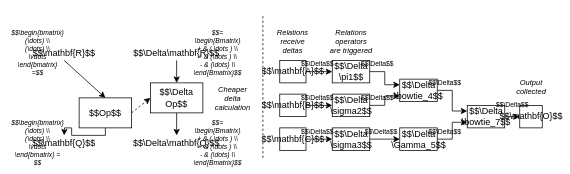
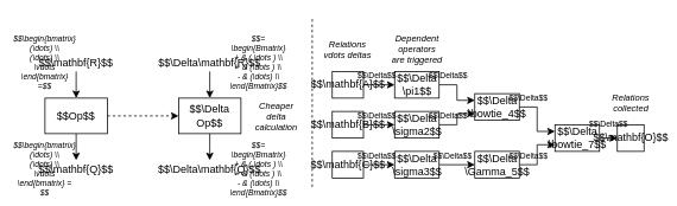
- <mxCell id="46" value="Relations receive deltas" style="text;html=1;strokeColor=none;fillColor=none;align=center;verticalAlign=middle;whiteSpace=wrap;rounded=0;fontSize=10;fontStyle=2" vertex="1" parent="1"><mxGeometry x="360" y="40" width="60" height="30" as="geometry" /></mxCell>
+ <mxCell id="46" value="Relations vdots deltas" style="text;html=1;strokeColor=none;fillColor=none;align=center;verticalAlign=middle;whiteSpace=wrap;rounded=0;fontSize=10;fontStyle=2" vertex="1" parent="1"><mxGeometry x="360" y="40" width="60" height="30" as="geometry" /></mxCell>
- <mxCell id="47" value="Relations operators are triggered" style="text;html=1;strokeColor=none;fillColor=none;align=center;verticalAlign=middle;whiteSpace=wrap;rounded=0;fontSize=10;fontStyle=2" vertex="1" parent="1"><mxGeometry x="437.5" y="40" width="60" height="30" as="geometry" /></mxCell>
+ <mxCell id="47" value="Dependent operators are triggered" style="text;html=1;strokeColor=none;fillColor=none;align=center;verticalAlign=middle;whiteSpace=wrap;rounded=0;fontSize=10;fontStyle=2" vertex="1" parent="1"><mxGeometry x="437.5" y="40" width="60" height="30" as="geometry" /></mxCell>
- <mxCell id="49" value="Output collected" style="text;html=1;strokeColor=none;fillColor=none;align=center;verticalAlign=middle;whiteSpace=wrap;rounded=0;fontSize=10;fontStyle=2" vertex="1" parent="1"><mxGeometry x="677.5" y="100" width="60" height="30" as="geometry" /></mxCell>
+ <mxCell id="49" value="Relations collected" style="text;html=1;strokeColor=none;fillColor=none;align=center;verticalAlign=middle;whiteSpace=wrap;rounded=0;fontSize=10;fontStyle=2" vertex="1" parent="1"><mxGeometry x="677.5" y="100" width="60" height="30" as="geometry" /></mxCell>
- <mxCell id="5" value="$$Op$$" style="rounded=0;whiteSpace=wrap;html=1;" vertex="1" parent="1"><mxGeometry x="105" y="130" width="70" height="40" as="geometry" /></mxCell>
+ <mxCell id="5" value="$$Op$$" style="rounded=0;whiteSpace=wrap;html=1;" vertex="1" parent="1"><mxGeometry x="50" y="110" width="70" height="40" as="geometry" /></mxCell>
